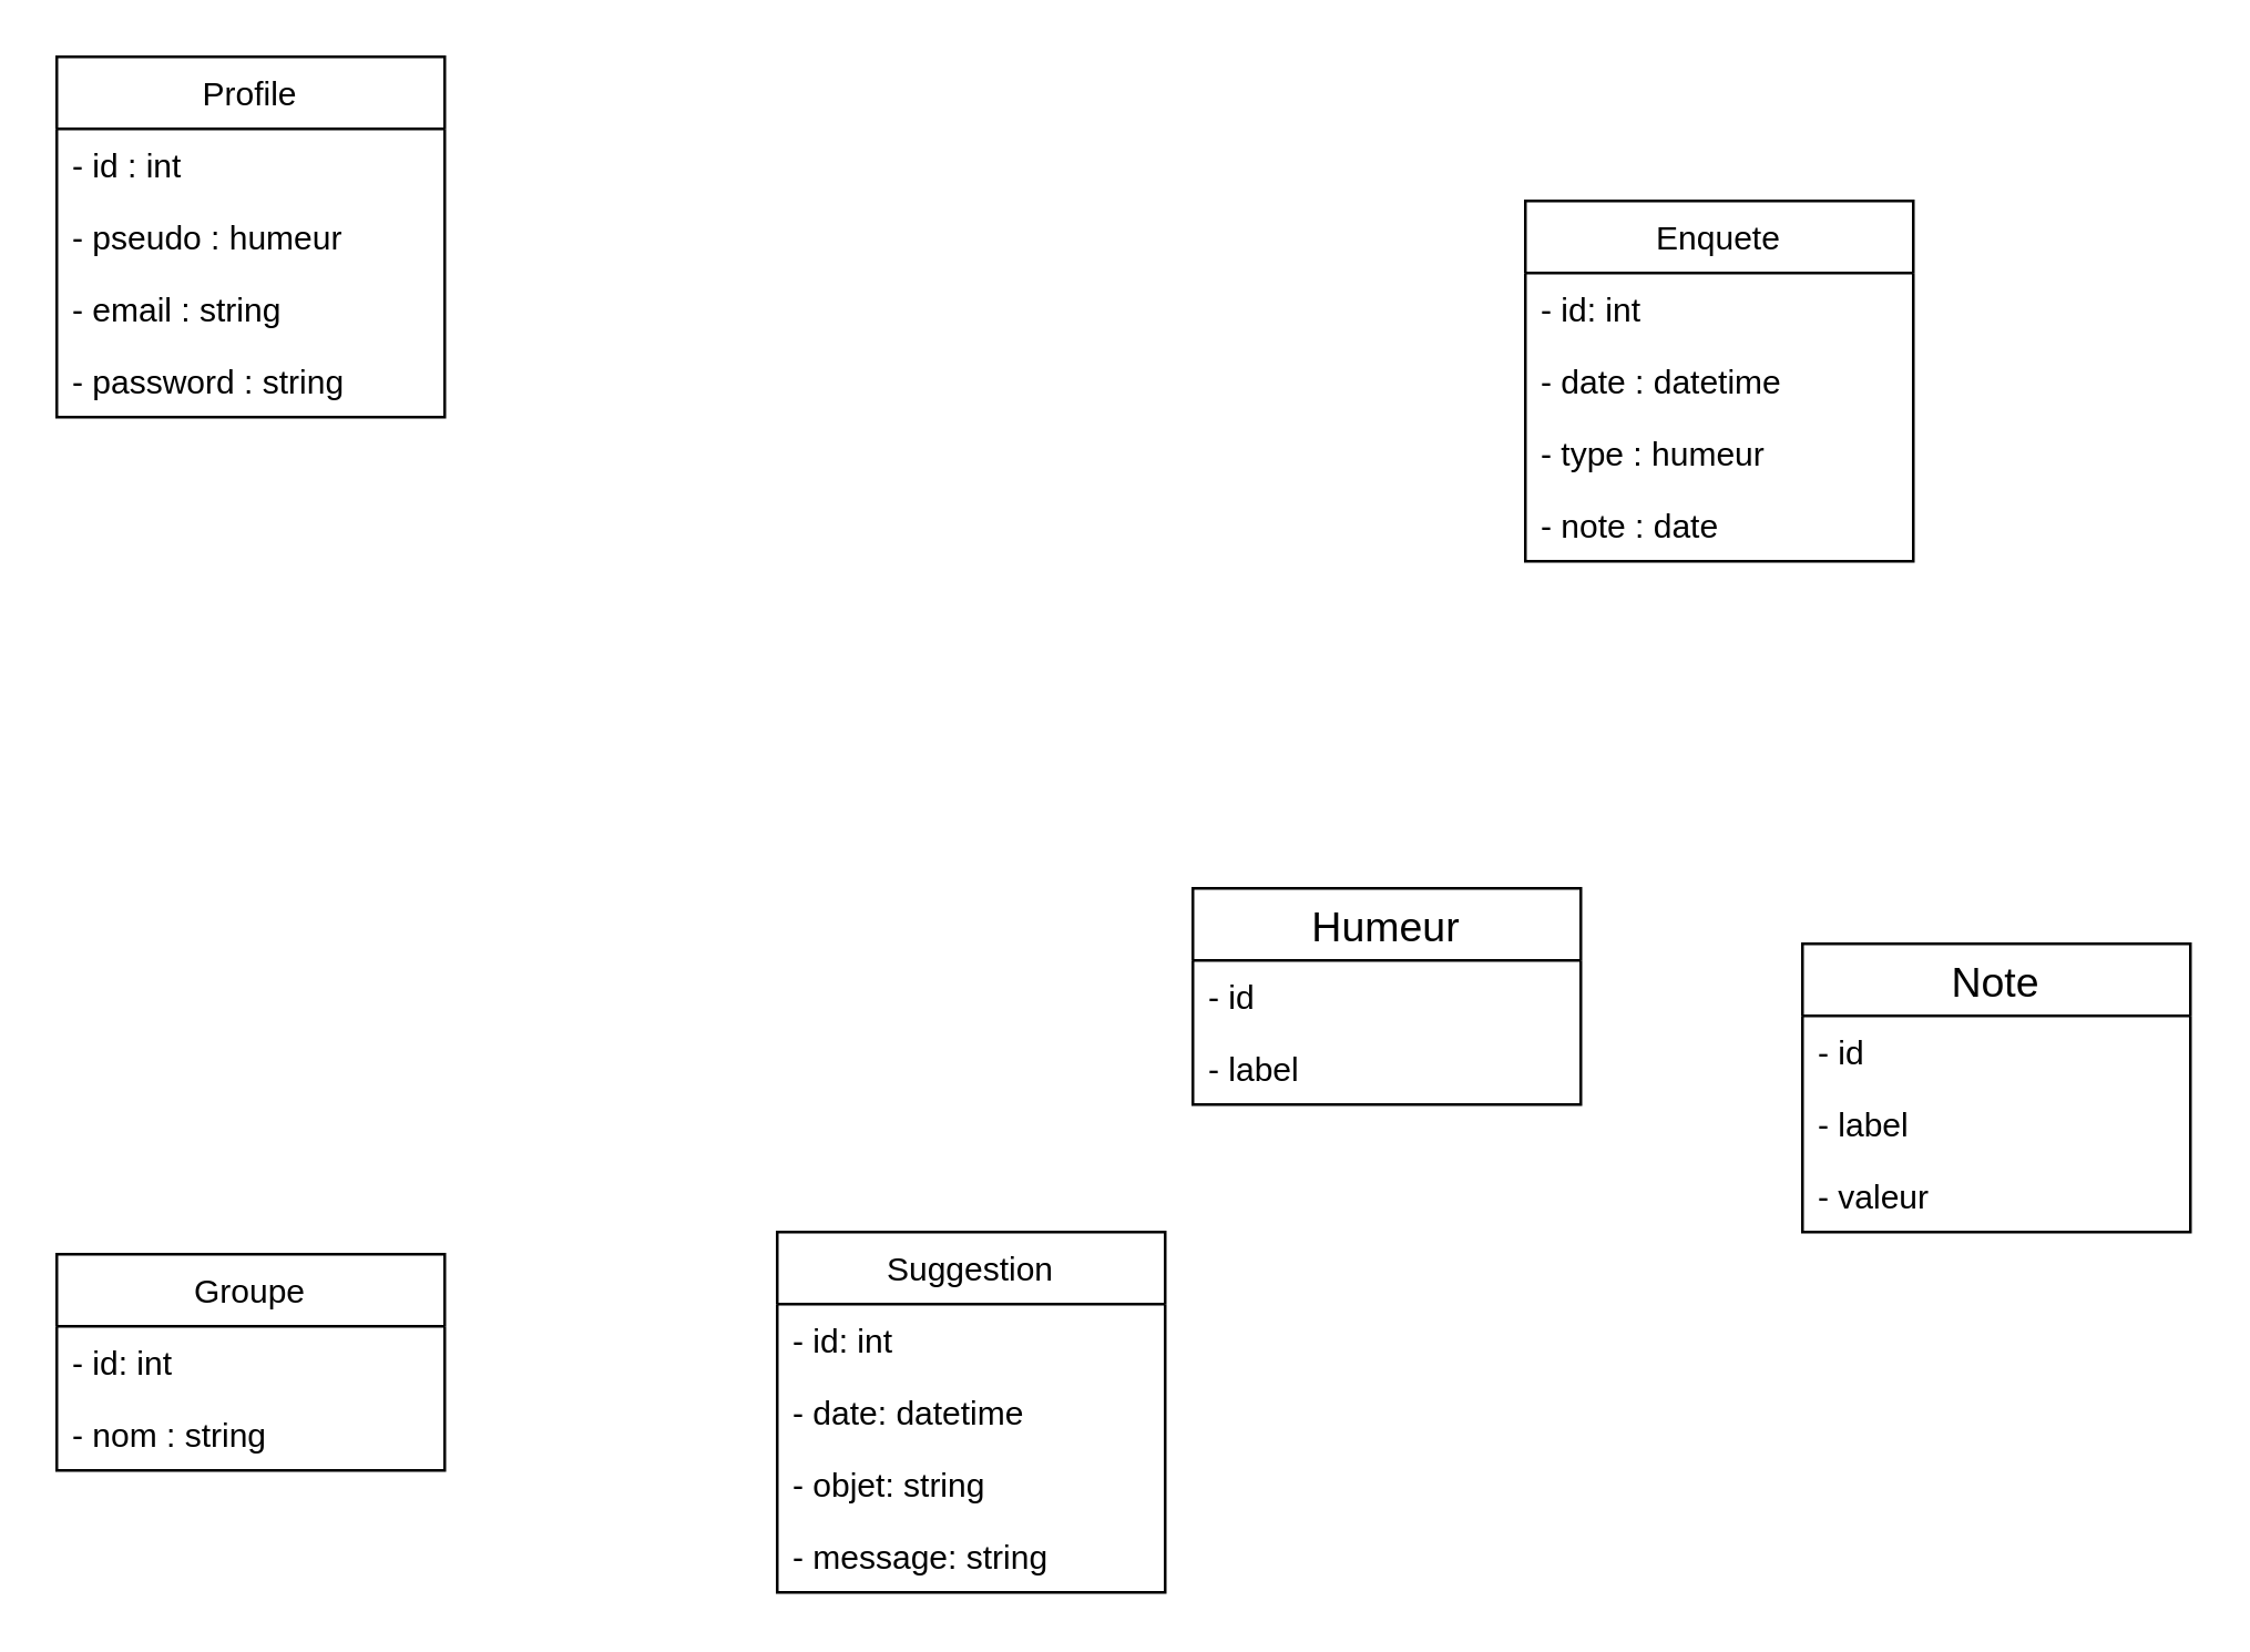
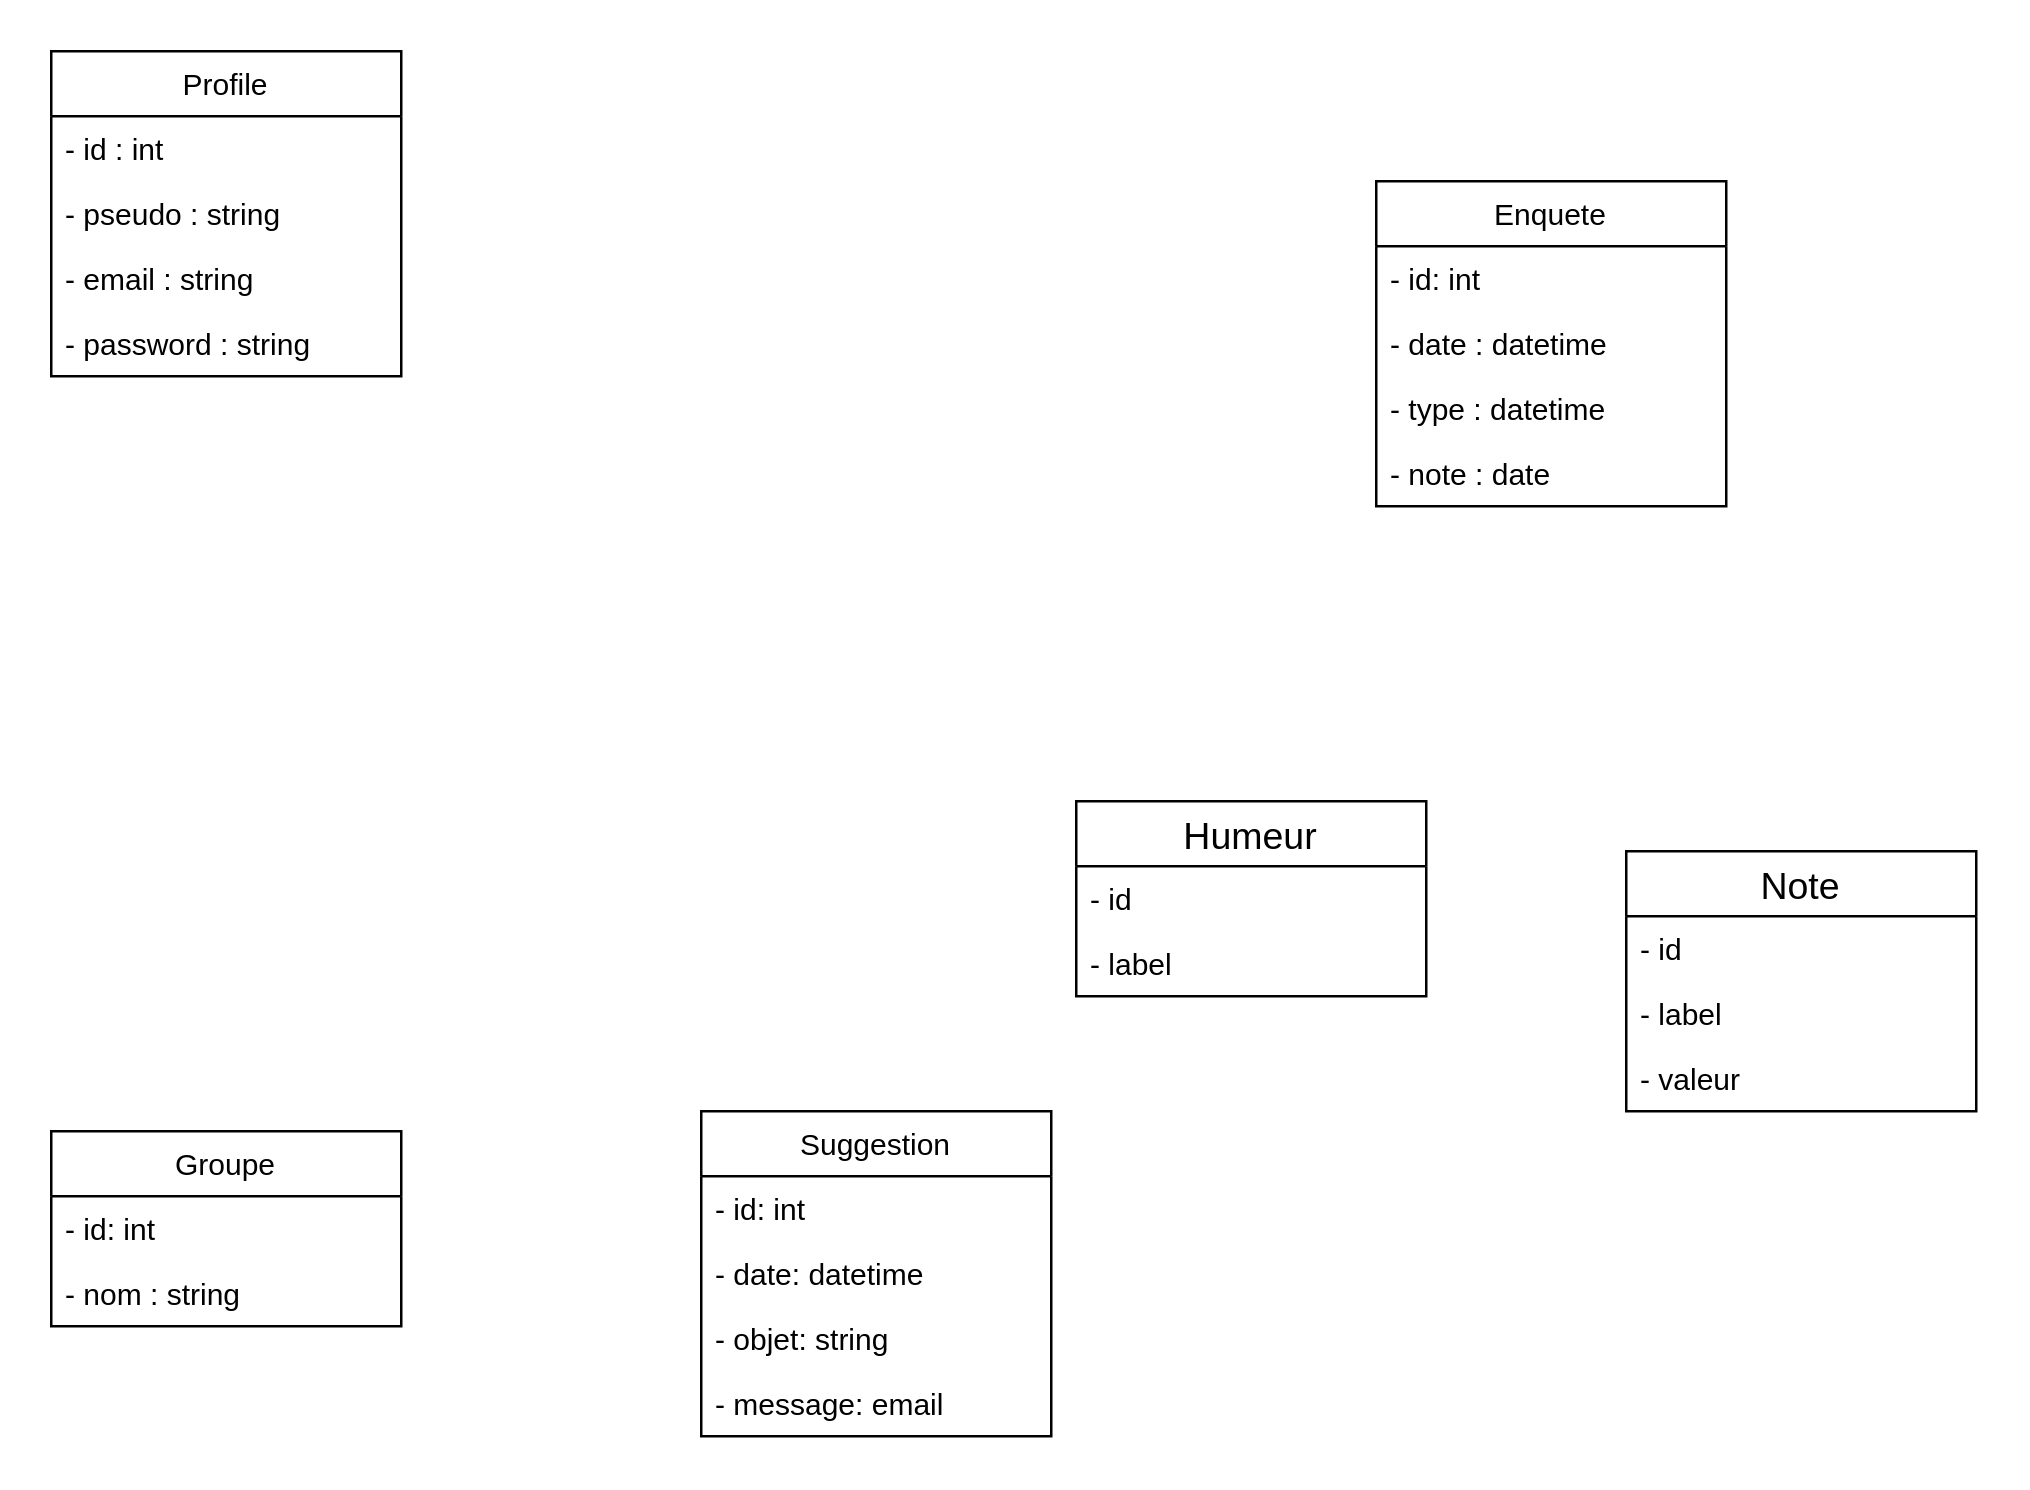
- <mxCell id="4" value="- pseudo : humeur" style="text;strokeColor=none;fillColor=none;align=left;verticalAlign=top;spacingLeft=4;spacingRight=4;overflow=hidden;rotatable=0;points=[[0,0.5],[1,0.5]];portConstraint=eastwest;" parent="2" vertex="1"><mxGeometry y="52" width="140" height="26" as="geometry" /></mxCell>
+ <mxCell id="4" value="- pseudo : string" style="text;strokeColor=none;fillColor=none;align=left;verticalAlign=top;spacingLeft=4;spacingRight=4;overflow=hidden;rotatable=0;points=[[0,0.5],[1,0.5]];portConstraint=eastwest;" parent="2" vertex="1"><mxGeometry y="52" width="140" height="26" as="geometry" /></mxCell>
- <mxCell id="13" value="- type : humeur" style="text;strokeColor=none;fillColor=none;align=left;verticalAlign=top;spacingLeft=4;spacingRight=4;overflow=hidden;rotatable=0;points=[[0,0.5],[1,0.5]];portConstraint=eastwest;" vertex="1" parent="10"><mxGeometry y="78" width="140" height="26" as="geometry" /></mxCell>
+ <mxCell id="13" value="- type : datetime" style="text;strokeColor=none;fillColor=none;align=left;verticalAlign=top;spacingLeft=4;spacingRight=4;overflow=hidden;rotatable=0;points=[[0,0.5],[1,0.5]];portConstraint=eastwest;" vertex="1" parent="10"><mxGeometry y="78" width="140" height="26" as="geometry" /></mxCell>
- <mxCell id="19" value="- message: string" style="text;strokeColor=none;fillColor=none;align=left;verticalAlign=top;spacingLeft=4;spacingRight=4;overflow=hidden;rotatable=0;points=[[0,0.5],[1,0.5]];portConstraint=eastwest;" parent="15" vertex="1"><mxGeometry y="104" width="140" height="26" as="geometry" /></mxCell>
+ <mxCell id="19" value="- message: email" style="text;strokeColor=none;fillColor=none;align=left;verticalAlign=top;spacingLeft=4;spacingRight=4;overflow=hidden;rotatable=0;points=[[0,0.5],[1,0.5]];portConstraint=eastwest;" parent="15" vertex="1"><mxGeometry y="104" width="140" height="26" as="geometry" /></mxCell>
